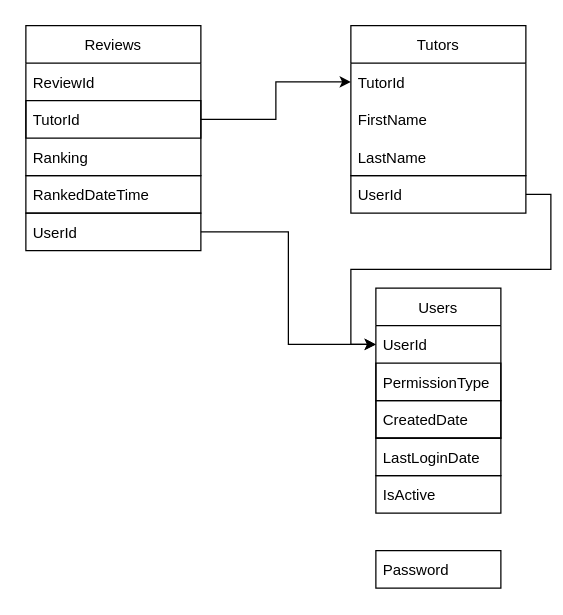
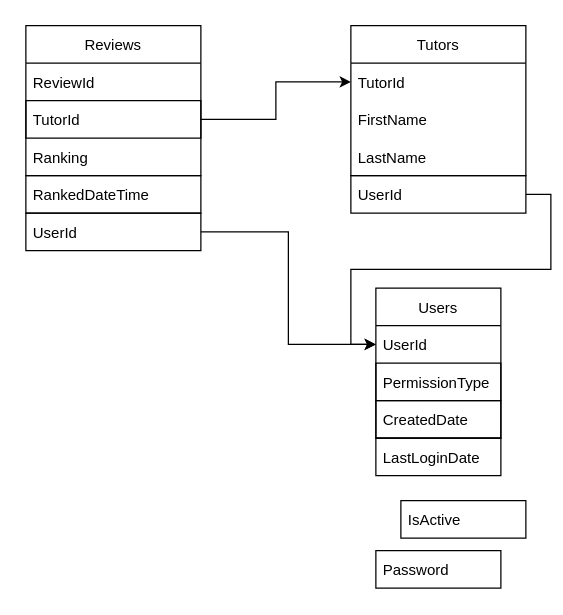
- <mxCell id="15" value="IsActive" style="text;strokeColor=default;fillColor=none;align=left;verticalAlign=middle;spacingLeft=4;spacingRight=4;overflow=hidden;points=[[0,0.5],[1,0.5]];portConstraint=eastwest;rotatable=0;" vertex="1" parent="1"><mxGeometry x="300" y="380" width="100" height="30" as="geometry" /></mxCell>
+ <mxCell id="15" value="IsActive" style="text;strokeColor=default;fillColor=none;align=left;verticalAlign=middle;spacingLeft=4;spacingRight=4;overflow=hidden;points=[[0,0.5],[1,0.5]];portConstraint=eastwest;rotatable=0;" vertex="1" parent="1"><mxGeometry x="320" y="400" width="100" height="30" as="geometry" /></mxCell>
